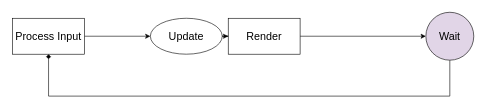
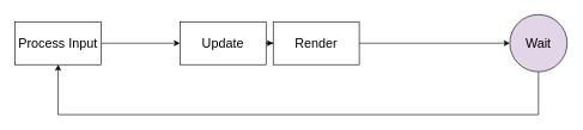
- <mxCell id="5" value="&lt;font style=&quot;font-size: 18px;&quot;&gt;Update&lt;/font&gt;" style="ellipse;whiteSpace=wrap;html=1;" parent="1" vertex="1"><mxGeometry x="250" y="30" width="120" height="60" as="geometry" /></mxCell>
+ <mxCell id="5" value="&lt;font style=&quot;font-size: 18px;&quot;&gt;Update&lt;/font&gt;" style="rounded=0;whiteSpace=wrap;html=1;" parent="1" vertex="1"><mxGeometry x="250" y="30" width="120" height="60" as="geometry" /></mxCell>
- <mxCell id="8" style="edgeStyle=orthogonalEdgeStyle;rounded=0;orthogonalLoop=1;jettySize=auto;html=1;entryX=0.5;entryY=1;entryDx=0;entryDy=0;endArrow=diamond;" parent="1" source="9" target="3" edge="1"><mxGeometry relative="1" as="geometry"><Array as="points"><mxPoint x="750" y="160" /><mxPoint x="80" y="160" /></Array></mxGeometry></mxCell>
+ <mxCell id="8" style="edgeStyle=orthogonalEdgeStyle;rounded=0;orthogonalLoop=1;jettySize=auto;html=1;entryX=0.5;entryY=1;entryDx=0;entryDy=0;" parent="1" source="9" target="3" edge="1"><mxGeometry relative="1" as="geometry"><Array as="points"><mxPoint x="750" y="160" /><mxPoint x="80" y="160" /></Array></mxGeometry></mxCell>
